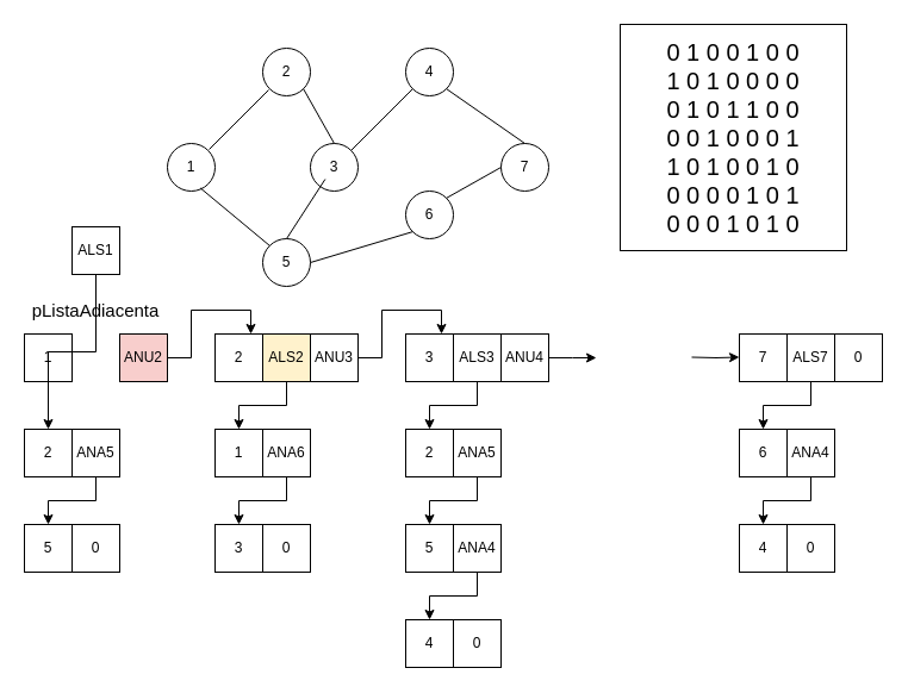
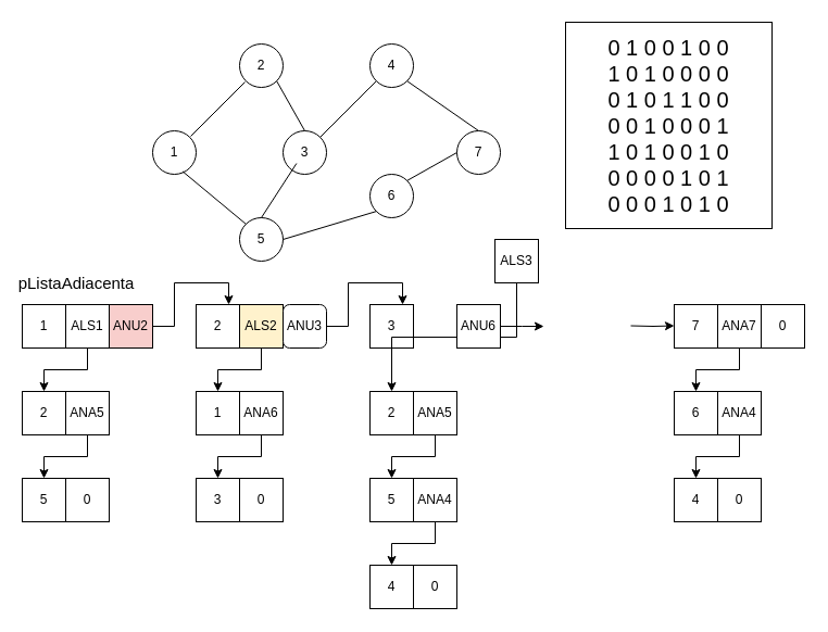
- <mxCell id="20" value="ALS1" style="whiteSpace=wrap;html=1;aspect=fixed;" vertex="1" parent="1"><mxGeometry x="60" y="190" width="40" height="40" as="geometry" /></mxCell>
+ <mxCell id="20" value="ALS1" style="whiteSpace=wrap;html=1;aspect=fixed;" vertex="1" parent="1"><mxGeometry x="60" y="280" width="40" height="40" as="geometry" /></mxCell>
- <mxCell id="61" value="&lt;font style=&quot;font-size: 15px&quot;&gt;pListaAdiacenta&lt;/font&gt;" style="text;html=1;strokeColor=none;fillColor=none;align=center;verticalAlign=middle;whiteSpace=wrap;rounded=0;" vertex="1" parent="1"><mxGeometry x="30" y="250" width="100" height="20" as="geometry" /></mxCell>
+ <mxCell id="61" value="&lt;font style=&quot;font-size: 15px&quot;&gt;pListaAdiacenta&lt;/font&gt;" style="text;html=1;strokeColor=none;fillColor=none;align=center;verticalAlign=middle;whiteSpace=wrap;rounded=0;" vertex="1" parent="1"><mxGeometry x="20" y="250" width="100" height="20" as="geometry" /></mxCell>
- <mxCell id="27" value="ANU3" style="whiteSpace=wrap;html=1;aspect=fixed;" vertex="1" parent="1"><mxGeometry x="260" y="280" width="40" height="40" as="geometry" /></mxCell>
+ <mxCell id="27" value="ANU3" style="whiteSpace=wrap;html=1;aspect=fixed;rounded=1;" vertex="1" parent="1"><mxGeometry x="260" y="280" width="40" height="40" as="geometry" /></mxCell>
- <mxCell id="30" value="ALS3" style="whiteSpace=wrap;html=1;aspect=fixed;" vertex="1" parent="1"><mxGeometry x="380" y="280" width="40" height="40" as="geometry" /></mxCell>
+ <mxCell id="30" value="ALS3" style="whiteSpace=wrap;html=1;aspect=fixed;" vertex="1" parent="1"><mxGeometry x="455" y="220" width="40" height="40" as="geometry" /></mxCell>
- <mxCell id="32" value="ANU4" style="whiteSpace=wrap;html=1;aspect=fixed;" vertex="1" parent="1"><mxGeometry x="420" y="280" width="40" height="40" as="geometry" /></mxCell>
+ <mxCell id="32" value="ANU6" style="whiteSpace=wrap;html=1;aspect=fixed;" vertex="1" parent="1"><mxGeometry x="420" y="280" width="40" height="40" as="geometry" /></mxCell>
- <mxCell id="35" value="ALS7" style="whiteSpace=wrap;html=1;aspect=fixed;" vertex="1" parent="1"><mxGeometry x="660" y="280" width="40" height="40" as="geometry" /></mxCell>
+ <mxCell id="35" value="ANA7" style="whiteSpace=wrap;html=1;aspect=fixed;" vertex="1" parent="1"><mxGeometry x="660" y="280" width="40" height="40" as="geometry" /></mxCell>
